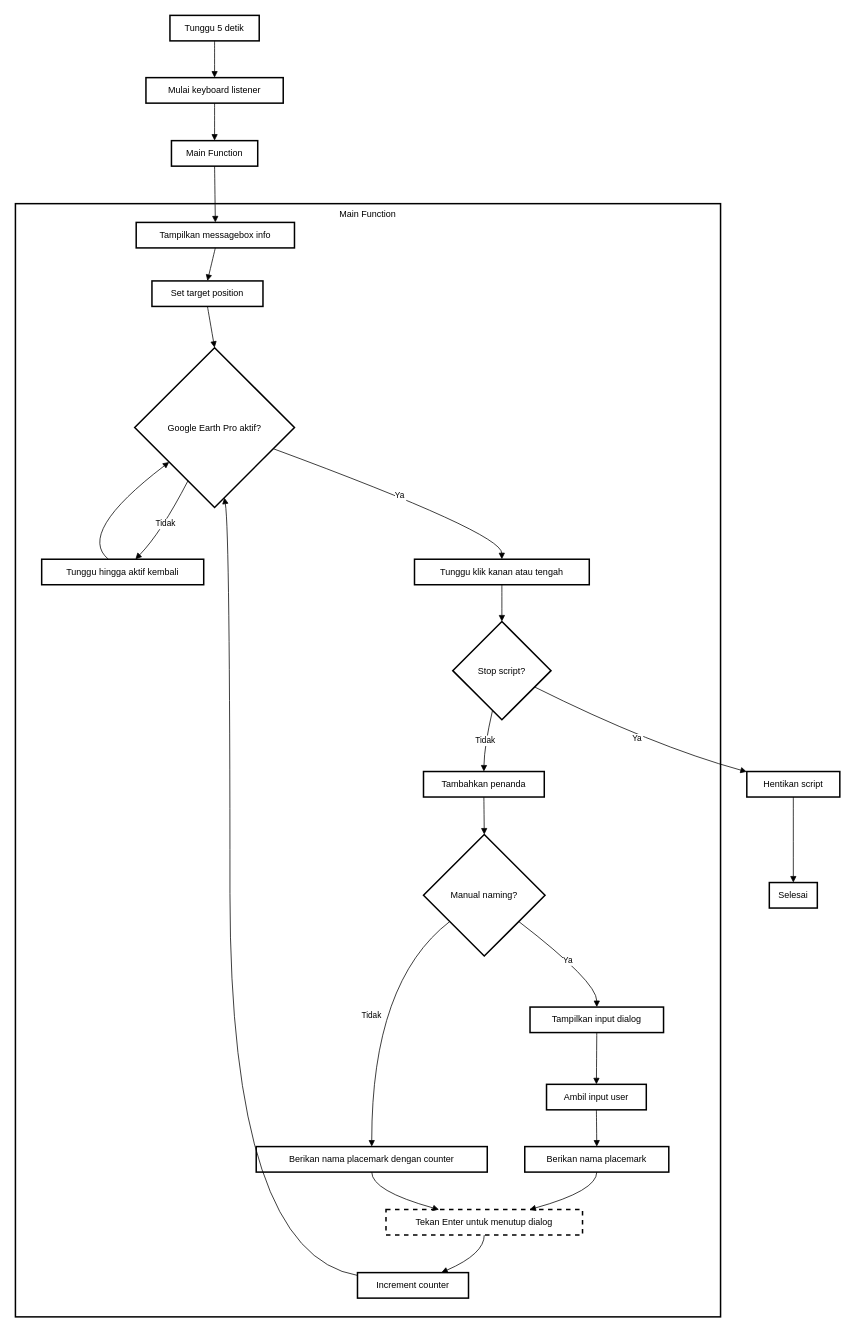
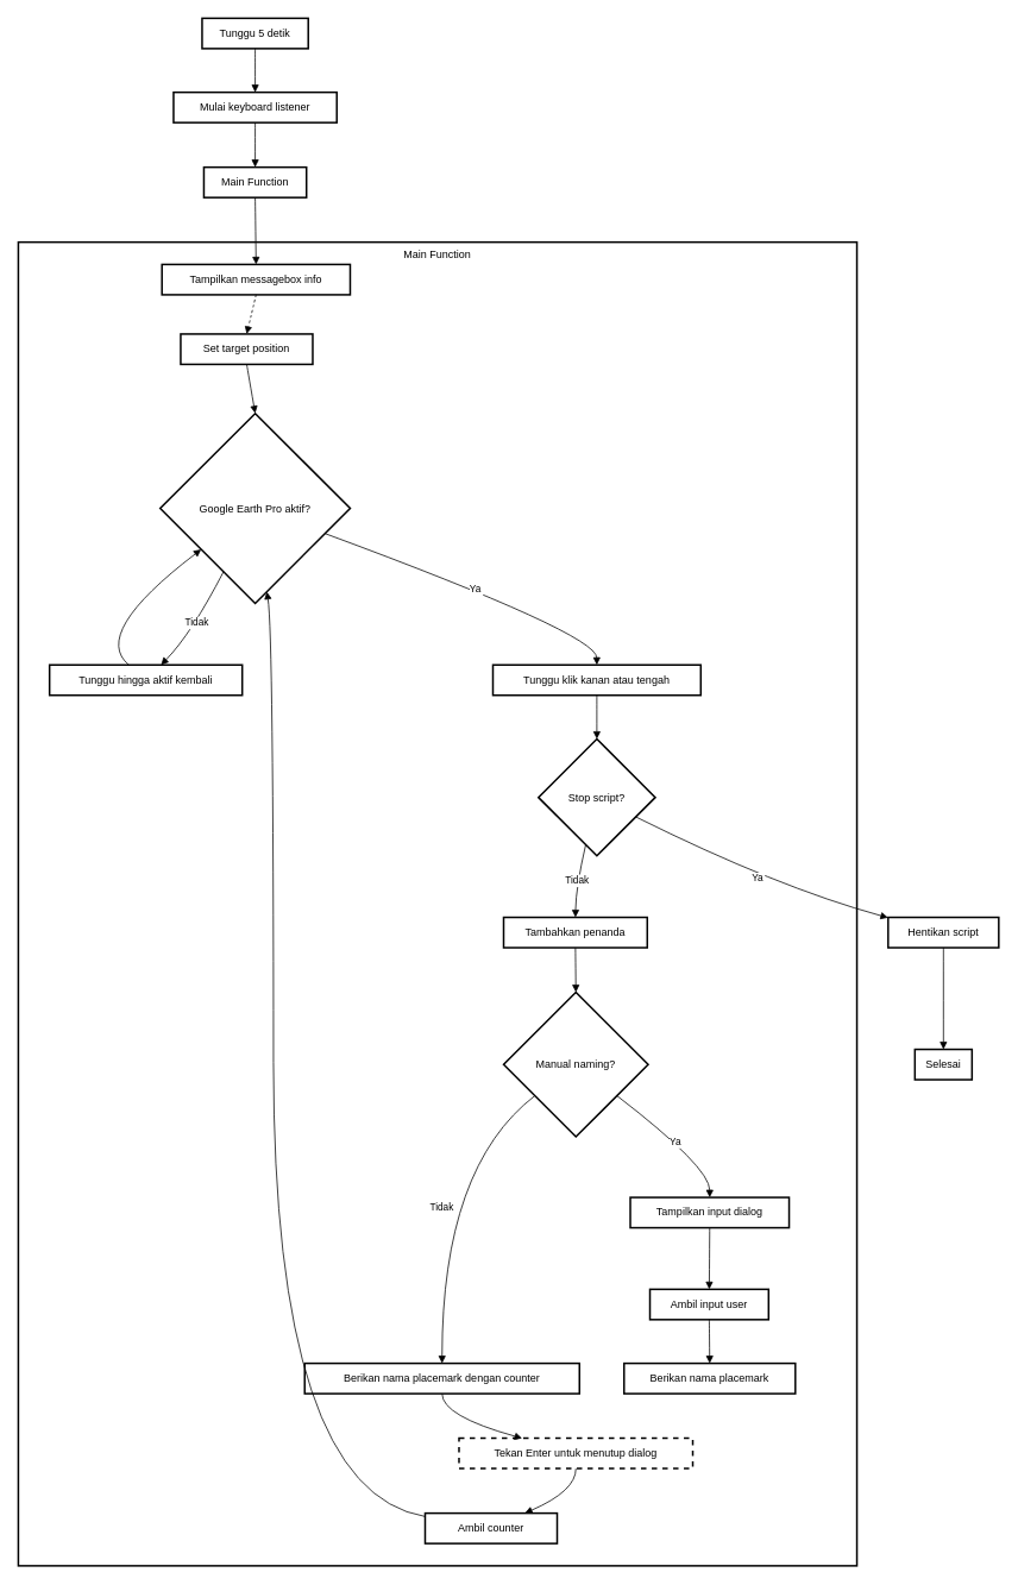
- <mxCell id="25" value="" style="curved=1;startArrow=none;endArrow=block;exitX=0.5;exitY=0.98;entryX=0.5;entryY=0.01;rounded=0;" edge="1" parent="1" source="3" target="4"><mxGeometry relative="1" as="geometry"><Array as="points" /></mxGeometry></mxCell>
+ <mxCell id="25" value="" style="curved=1;startArrow=none;endArrow=block;exitX=0.5;exitY=0.98;entryX=0.5;entryY=0.01;rounded=0;dashed=1;" edge="1" parent="1" source="3" target="4"><mxGeometry relative="1" as="geometry"><Array as="points" /></mxGeometry></mxCell>
- <mxCell id="38" value="" style="curved=1;startArrow=none;endArrow=block;exitX=0.5;exitY=1;entryX=0.73;entryY=0;rounded=0;" edge="1" parent="1" source="13" target="15"><mxGeometry relative="1" as="geometry"><Array as="points"><mxPoint x="795" y="1587" /></Array></mxGeometry></mxCell>
- <mxCell id="16" value="Increment counter" style="whiteSpace=wrap;strokeWidth=2;" vertex="1" parent="1"><mxGeometry x="476" y="1696" width="148" height="34" as="geometry" /></mxCell>
+ <mxCell id="16" value="Ambil counter" style="whiteSpace=wrap;strokeWidth=2;" vertex="1" parent="1"><mxGeometry x="476" y="1696" width="148" height="34" as="geometry" /></mxCell>
